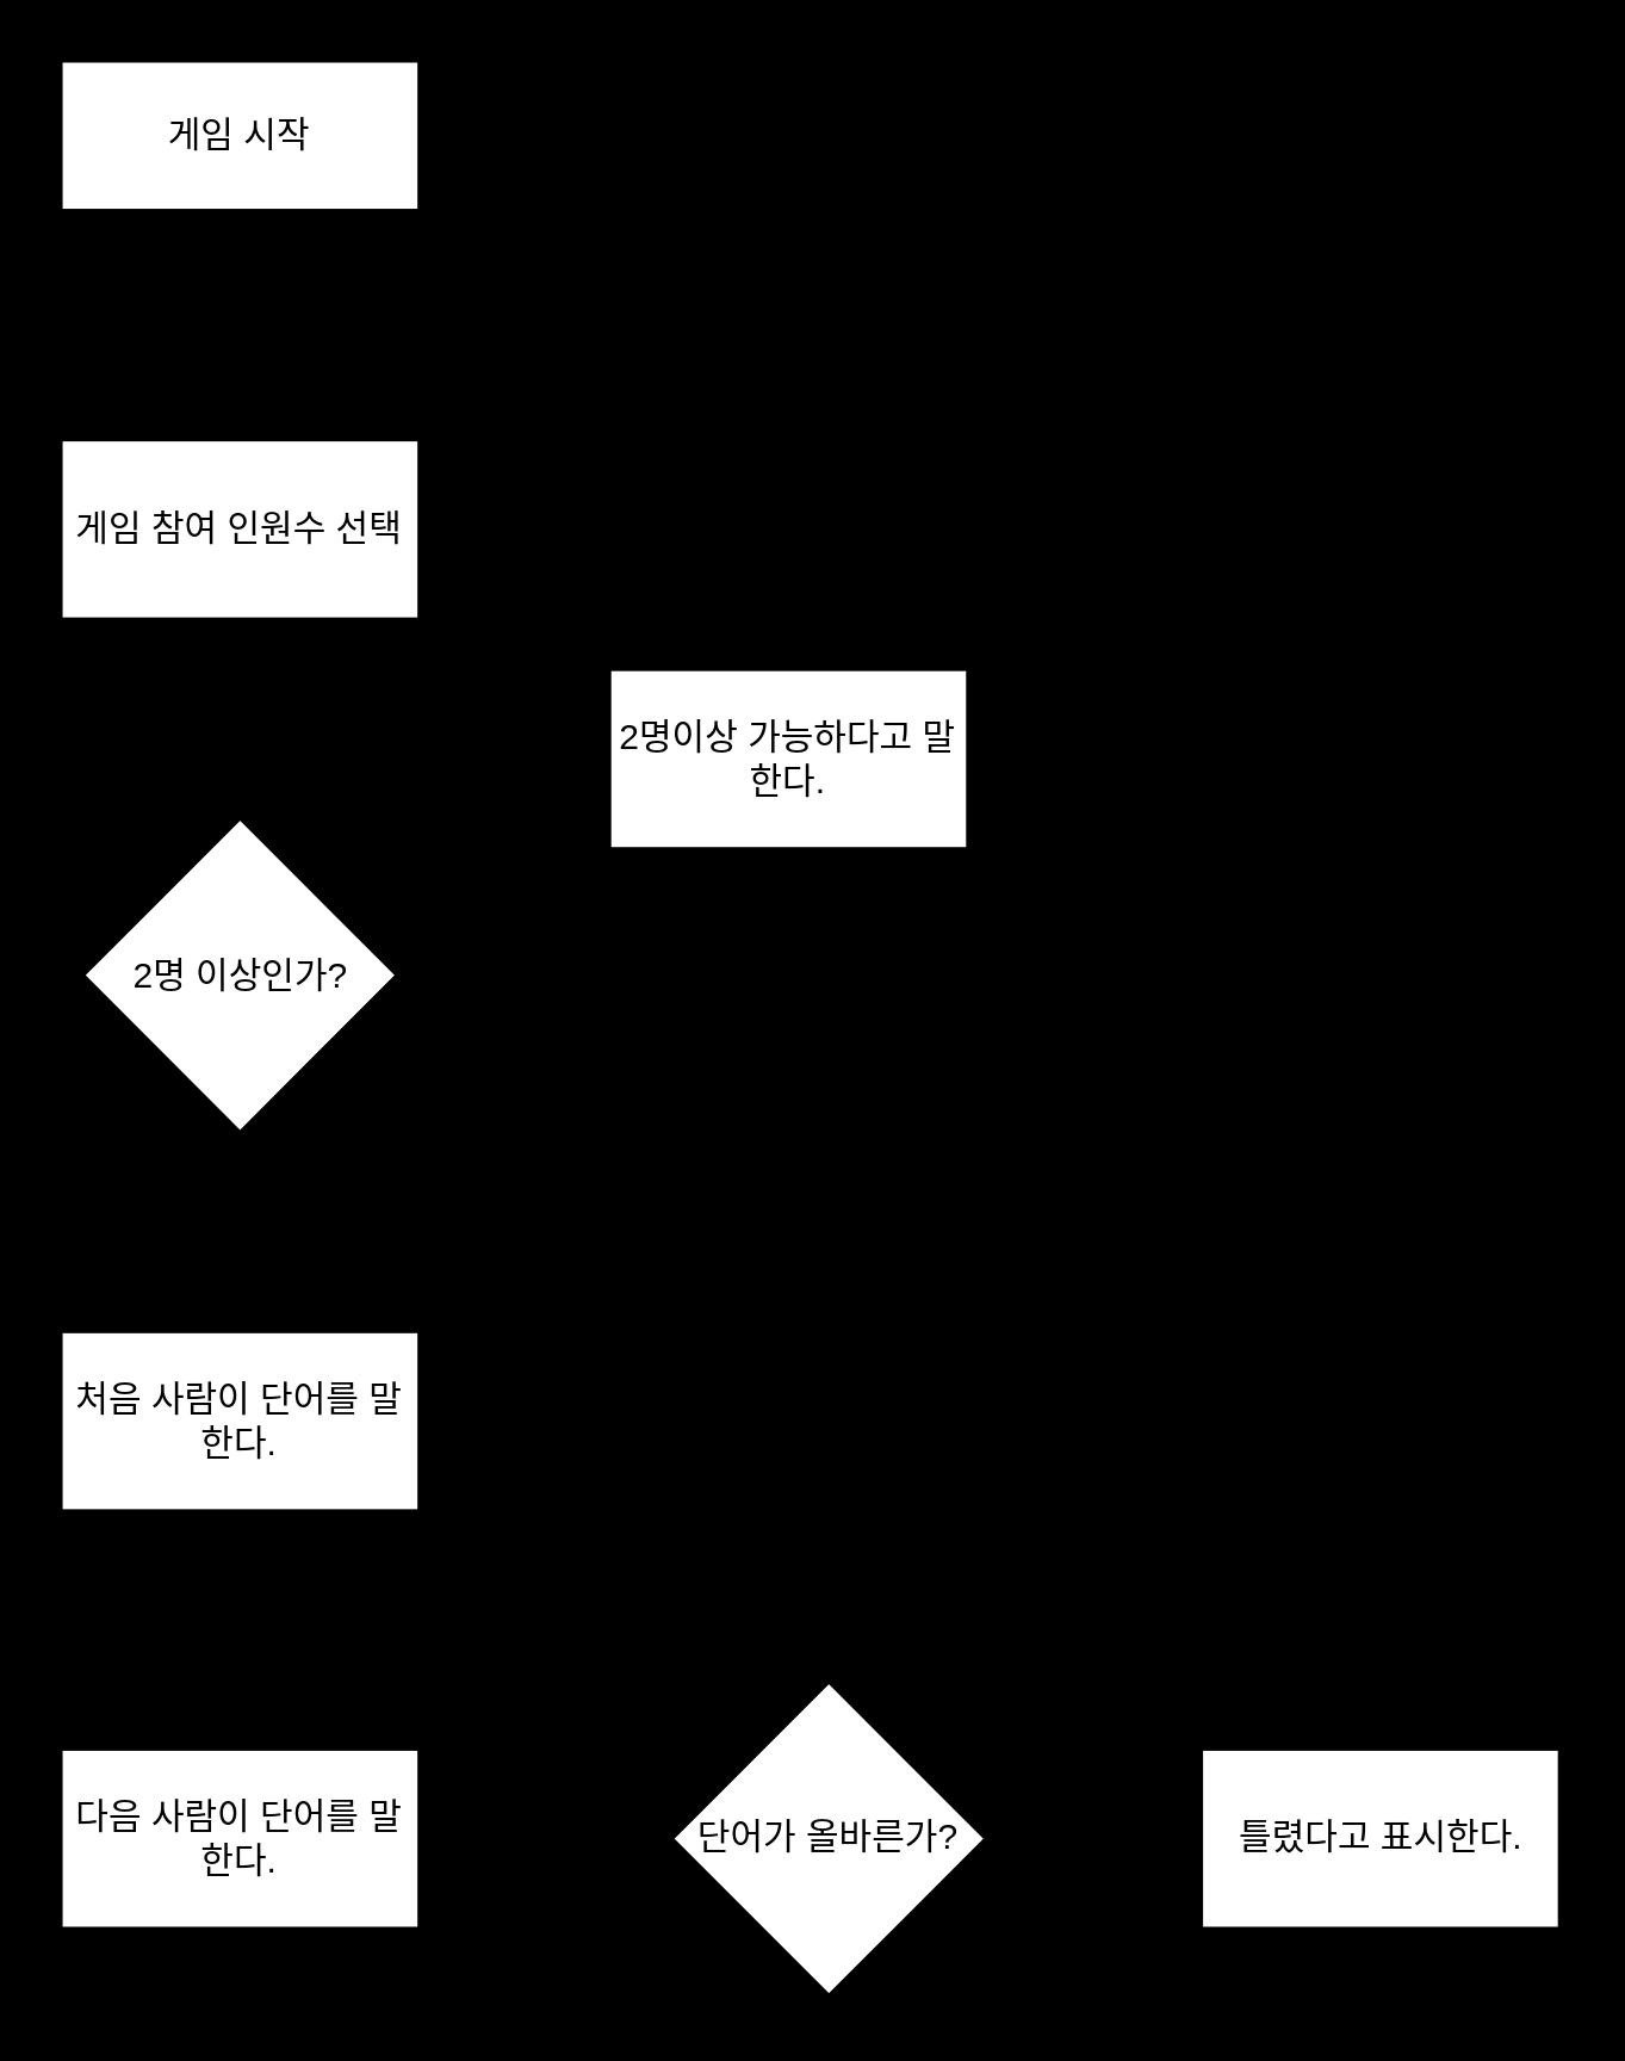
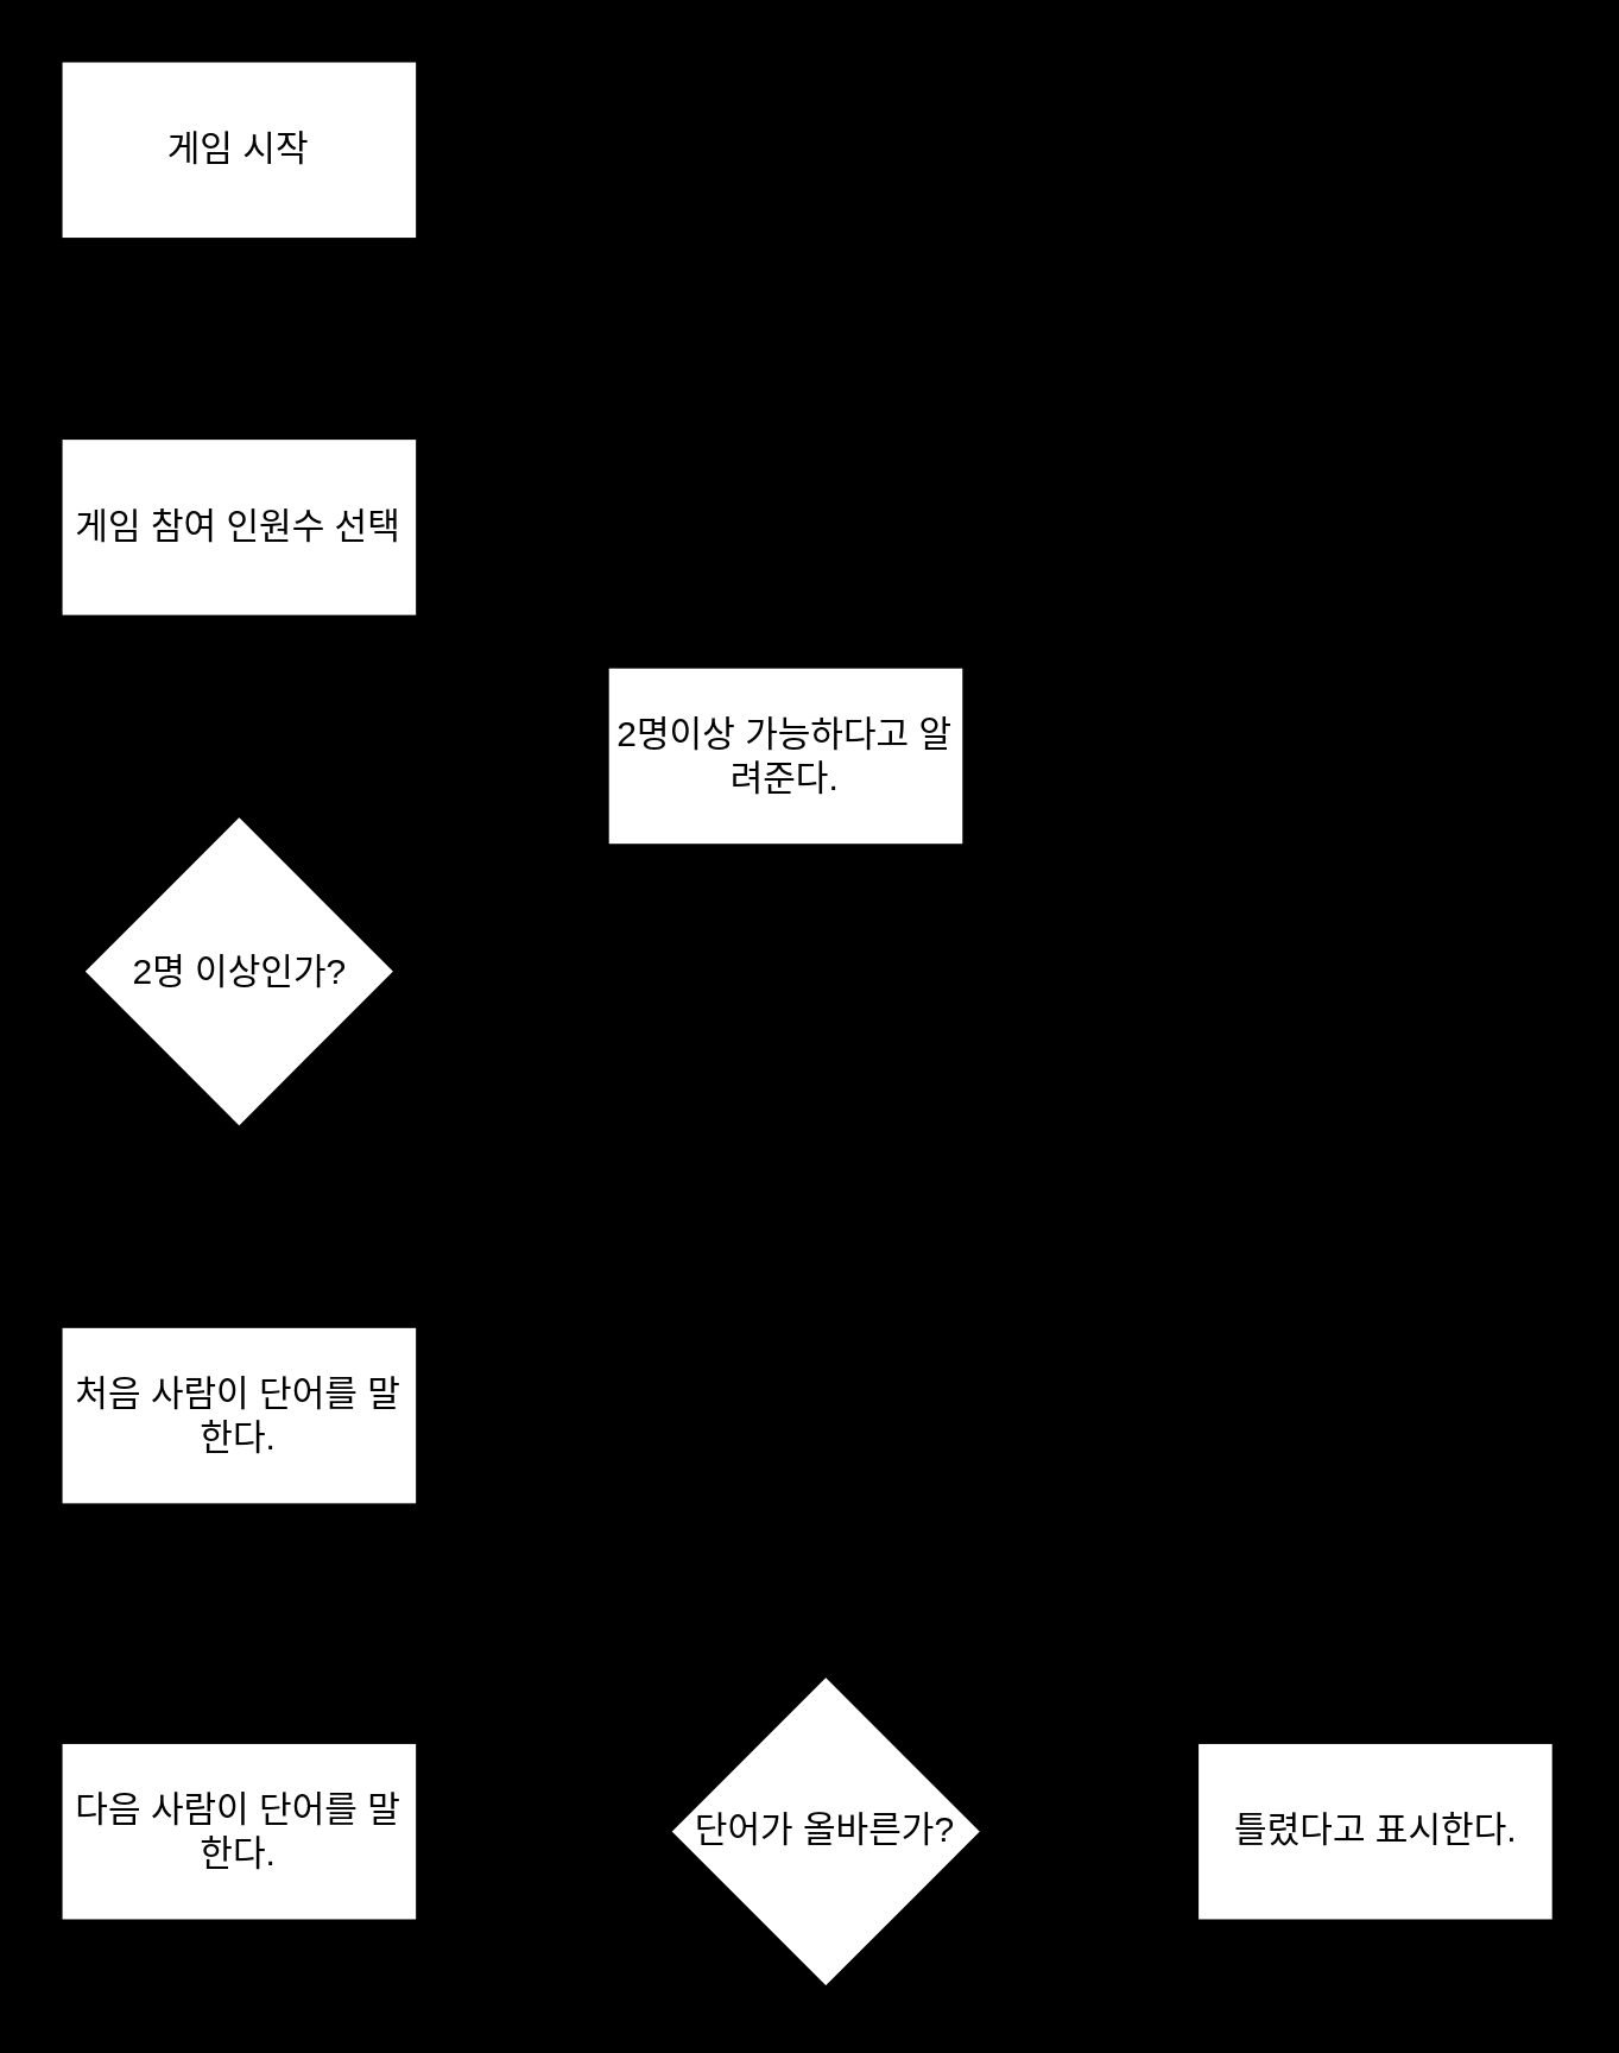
- <mxCell id="3" value="게임 시작" style="whiteSpace=wrap;html=1;" vertex="1" parent="1"><mxGeometry x="20" y="20" width="120" height="50" as="geometry" /></mxCell>
+ <mxCell id="3" value="게임 시작" style="whiteSpace=wrap;html=1;" vertex="1" parent="1"><mxGeometry x="20" y="20" width="120" height="60" as="geometry" /></mxCell>
- <mxCell id="22" value="2명이상 가능하다고 말한다." style="rounded=0;whiteSpace=wrap;html=1;comic=0;" vertex="1" parent="1"><mxGeometry x="204" y="224" width="120" height="60" as="geometry" /></mxCell>
+ <mxCell id="22" value="2명이상 가능하다고 알려준다." style="rounded=0;whiteSpace=wrap;html=1;comic=0;" vertex="1" parent="1"><mxGeometry x="204" y="224" width="120" height="60" as="geometry" /></mxCell>
